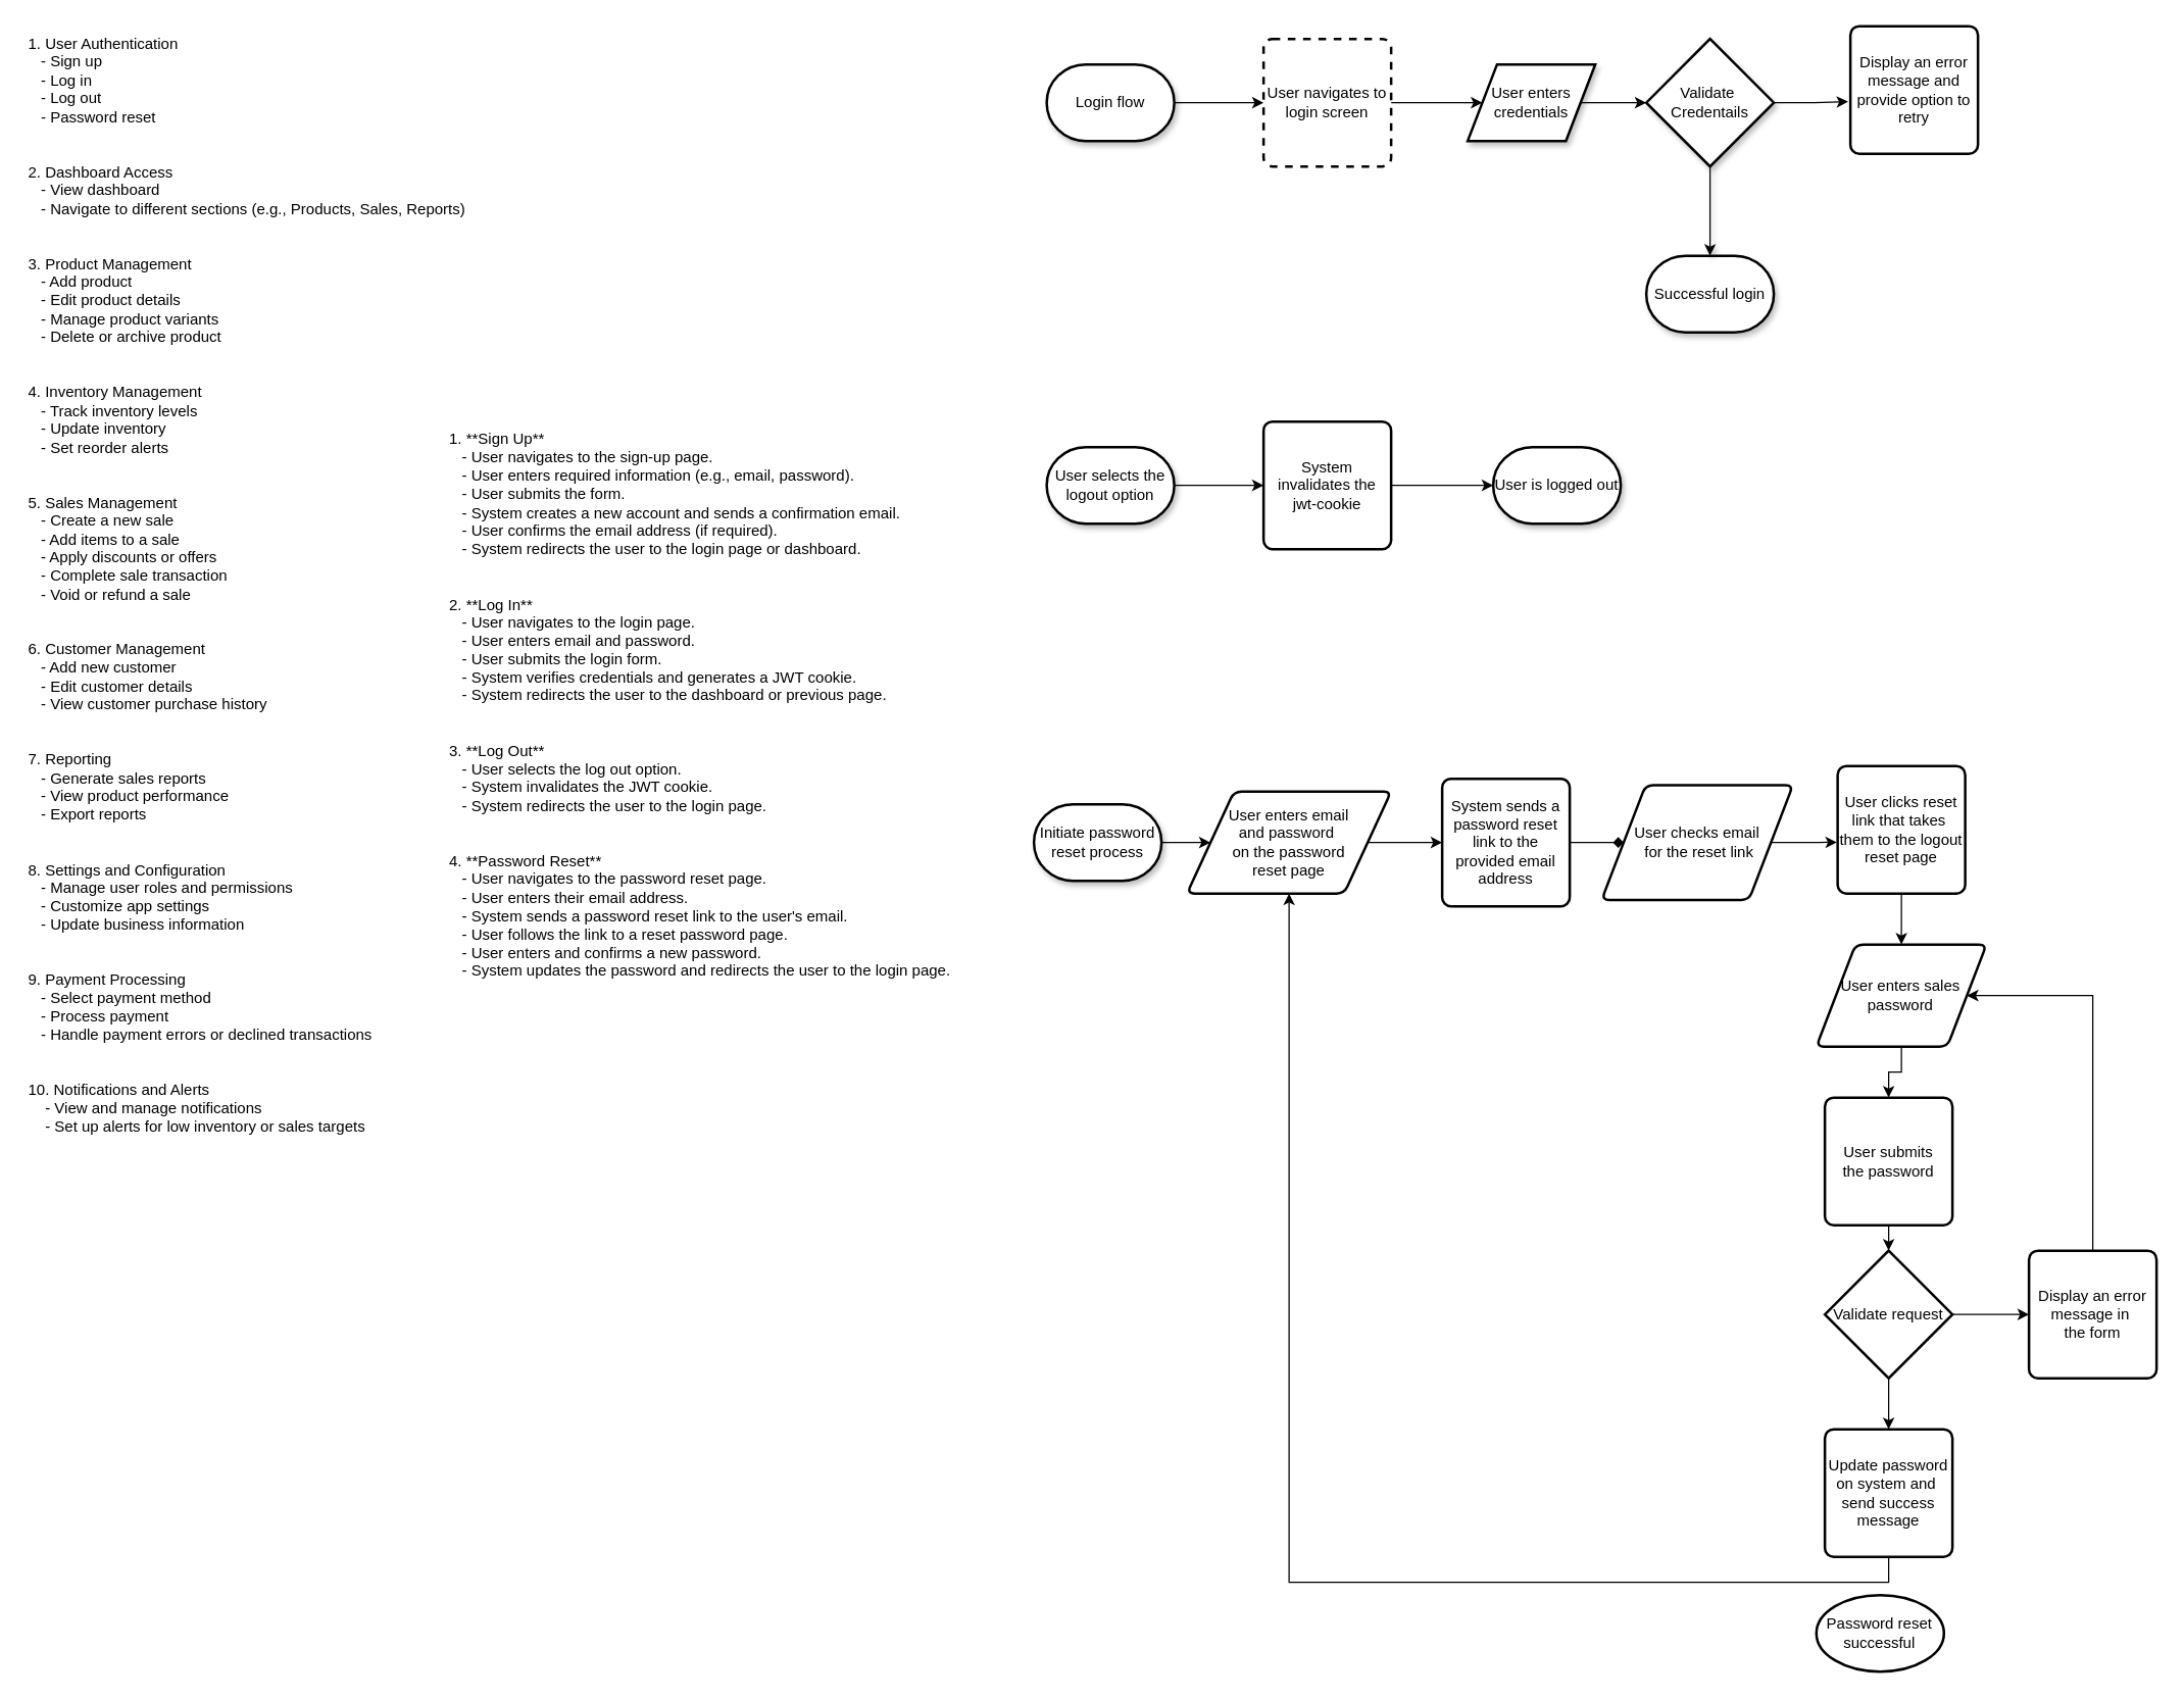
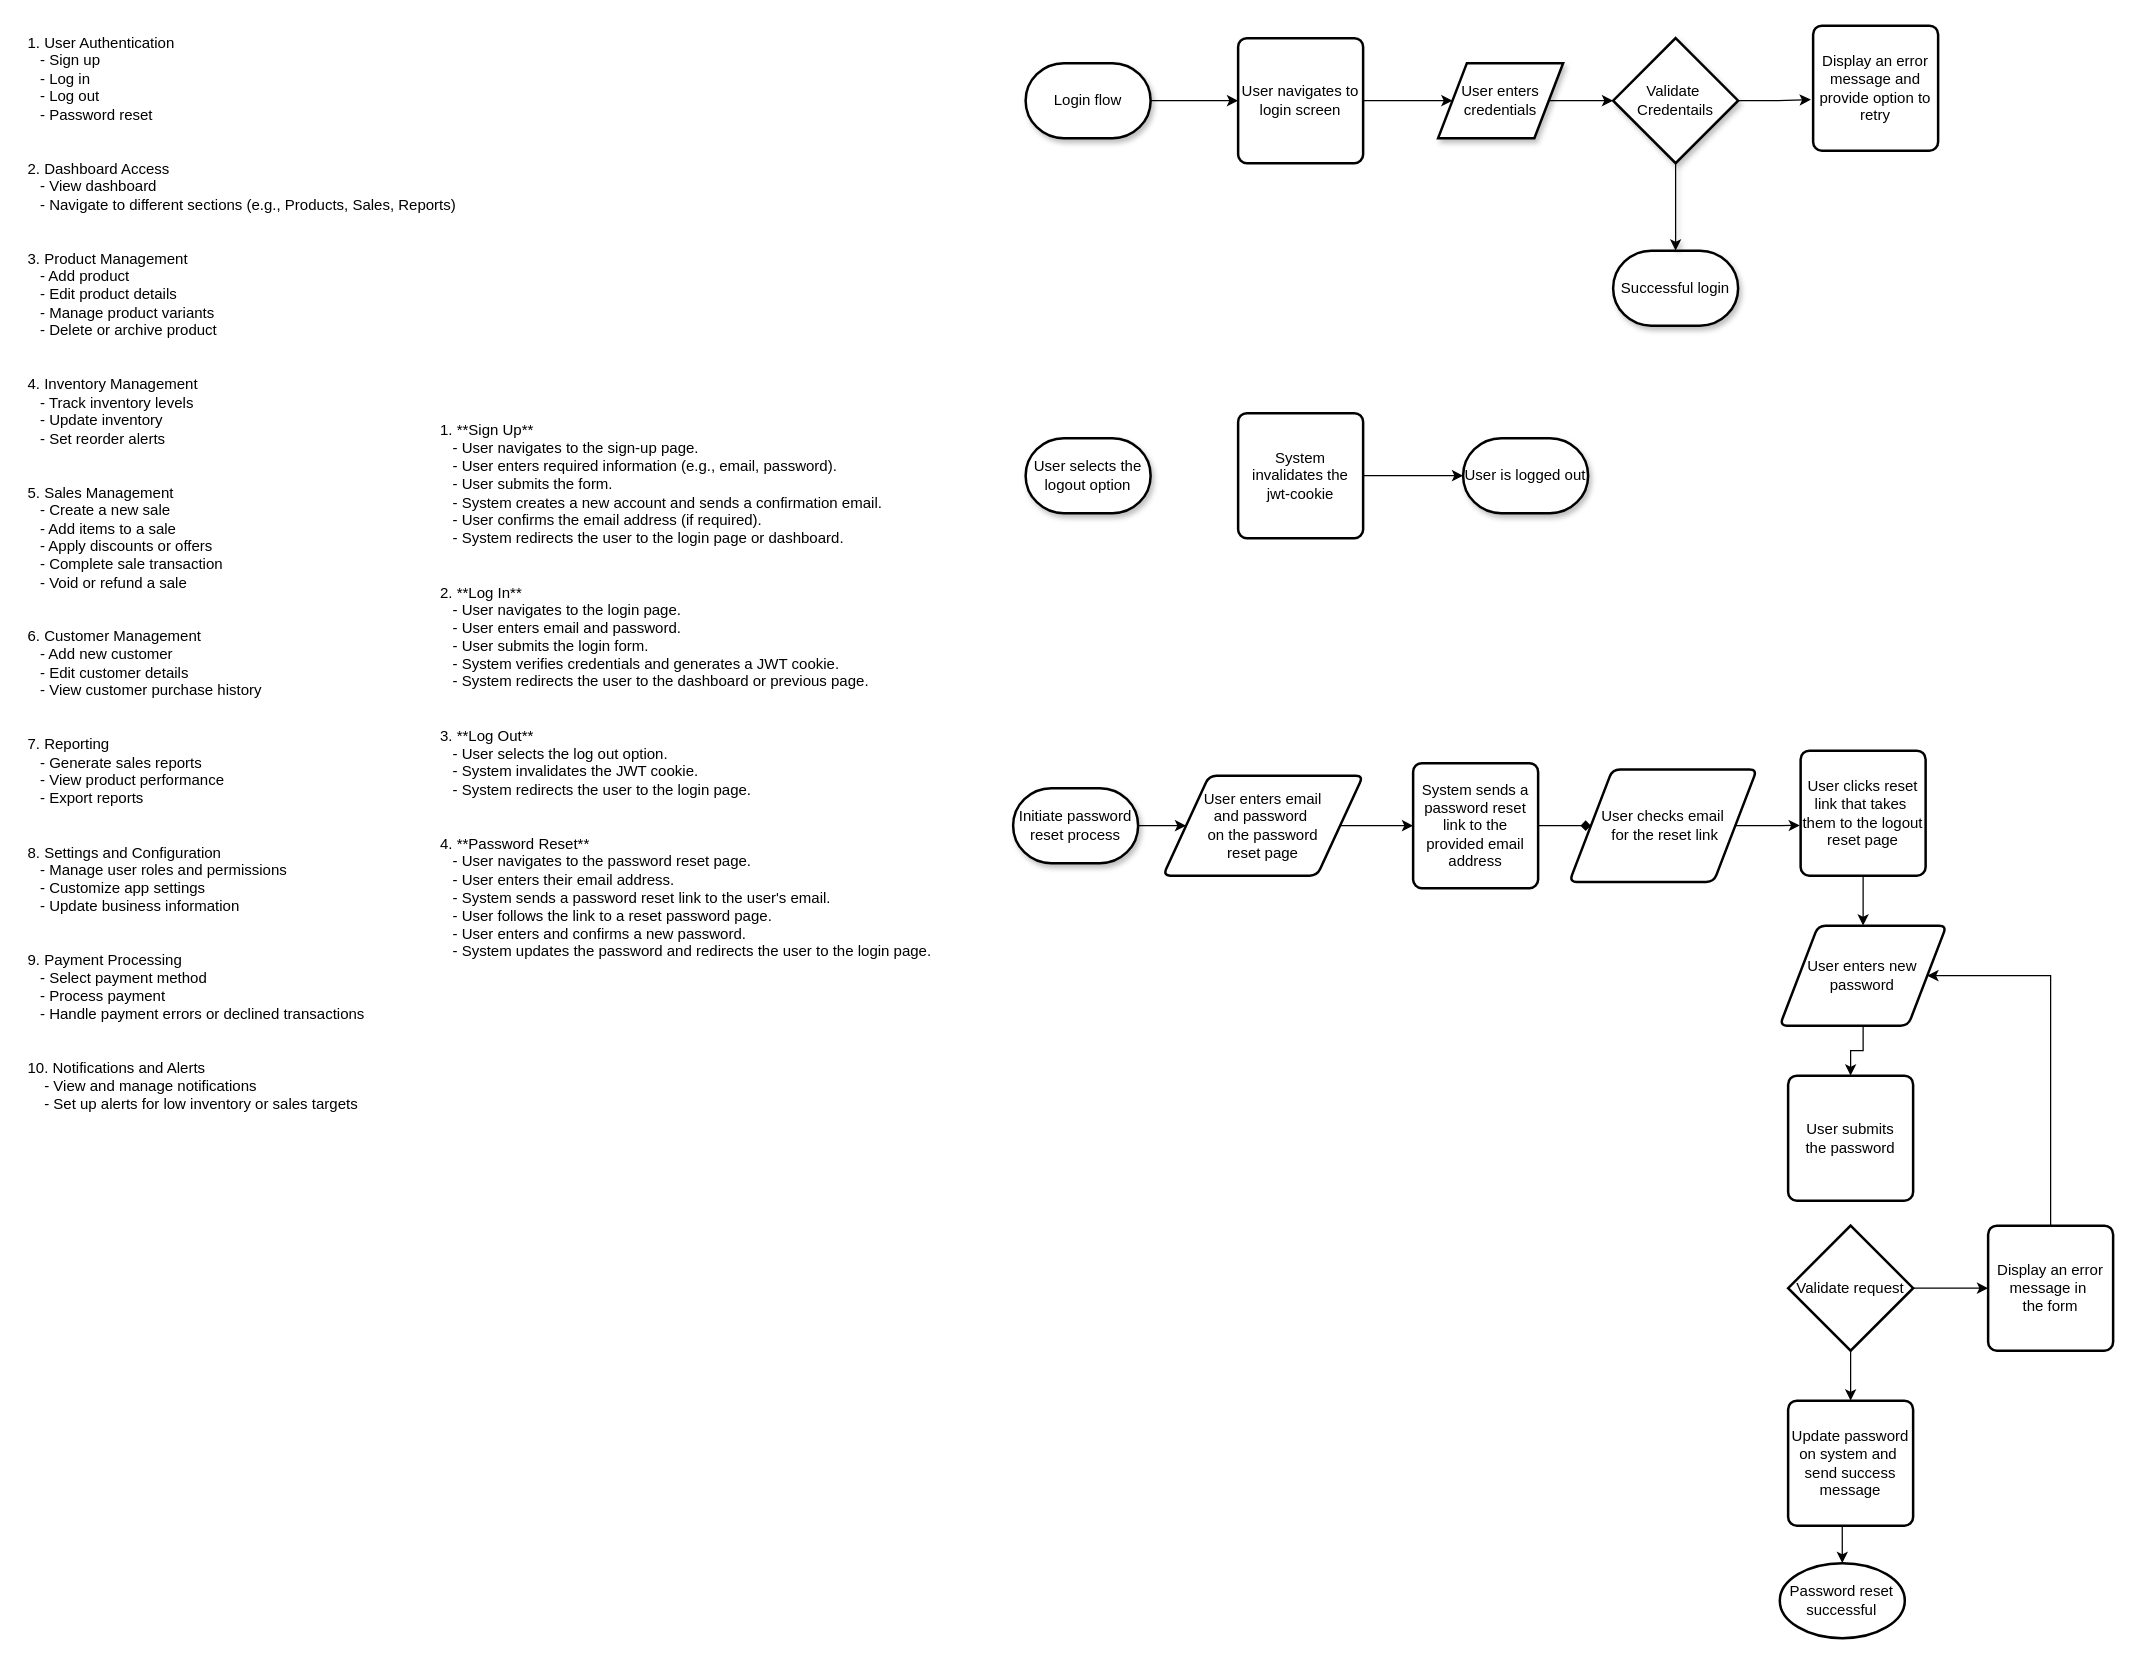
- <mxCell id="17" value="User navigates to login screen" style="rounded=1;whiteSpace=wrap;html=1;absoluteArcSize=1;arcSize=14;strokeWidth=2;dashed=1;" parent="1" vertex="1"><mxGeometry x="990" y="30" width="100" height="100" as="geometry" /></mxCell>
+ <mxCell id="17" value="User navigates to login screen" style="rounded=1;whiteSpace=wrap;html=1;absoluteArcSize=1;arcSize=14;strokeWidth=2;" parent="1" vertex="1"><mxGeometry x="990" y="30" width="100" height="100" as="geometry" /></mxCell>
- <mxCell id="9" style="edgeStyle=orthogonalEdgeStyle;rounded=0;orthogonalLoop=1;jettySize=auto;html=1;exitX=1;exitY=0.5;exitDx=0;exitDy=0;exitPerimeter=0;entryX=0;entryY=0.5;entryDx=0;entryDy=0;" parent="1" source="10" target="20" edge="1"><mxGeometry relative="1" as="geometry"><mxPoint x="970" y="390" as="targetPoint" /></mxGeometry></mxCell>
- <mxCell id="29" value="User enters sales password" style="shape=parallelogram;html=1;strokeWidth=2;perimeter=parallelogramPerimeter;whiteSpace=wrap;rounded=1;arcSize=12;size=0.23;" parent="1" vertex="1"><mxGeometry x="1423.34" y="740" width="133.33" height="80" as="geometry" /></mxCell>
+ <mxCell id="29" value="User enters new password" style="shape=parallelogram;html=1;strokeWidth=2;perimeter=parallelogramPerimeter;whiteSpace=wrap;rounded=1;arcSize=12;size=0.23;" parent="1" vertex="1"><mxGeometry x="1423.34" y="740" width="133.33" height="80" as="geometry" /></mxCell>
- <mxCell id="39" style="edgeStyle=orthogonalEdgeStyle;rounded=0;orthogonalLoop=1;jettySize=auto;html=1;exitX=0.5;exitY=1;exitDx=0;exitDy=0;entryX=0.5;entryY=0;entryDx=0;entryDy=0;entryPerimeter=0;" parent="1" source="30" target="33" edge="1"><mxGeometry relative="1" as="geometry" /></mxCell>
- <mxCell id="40" style="edgeStyle=orthogonalEdgeStyle;rounded=0;orthogonalLoop=1;jettySize=auto;html=1;exitX=0.5;exitY=1;exitDx=0;exitDy=0;" parent="1" source="36" target="22" edge="1"><mxGeometry relative="1" as="geometry" /></mxCell>
+ <mxCell id="40" style="edgeStyle=orthogonalEdgeStyle;rounded=0;orthogonalLoop=1;jettySize=auto;html=1;exitX=0.5;exitY=1;exitDx=0;exitDy=0;entryX=0.5;entryY=0;entryDx=0;entryDy=0;entryPerimeter=0;" parent="1" source="36" target="37" edge="1"><mxGeometry relative="1" as="geometry" /></mxCell>
